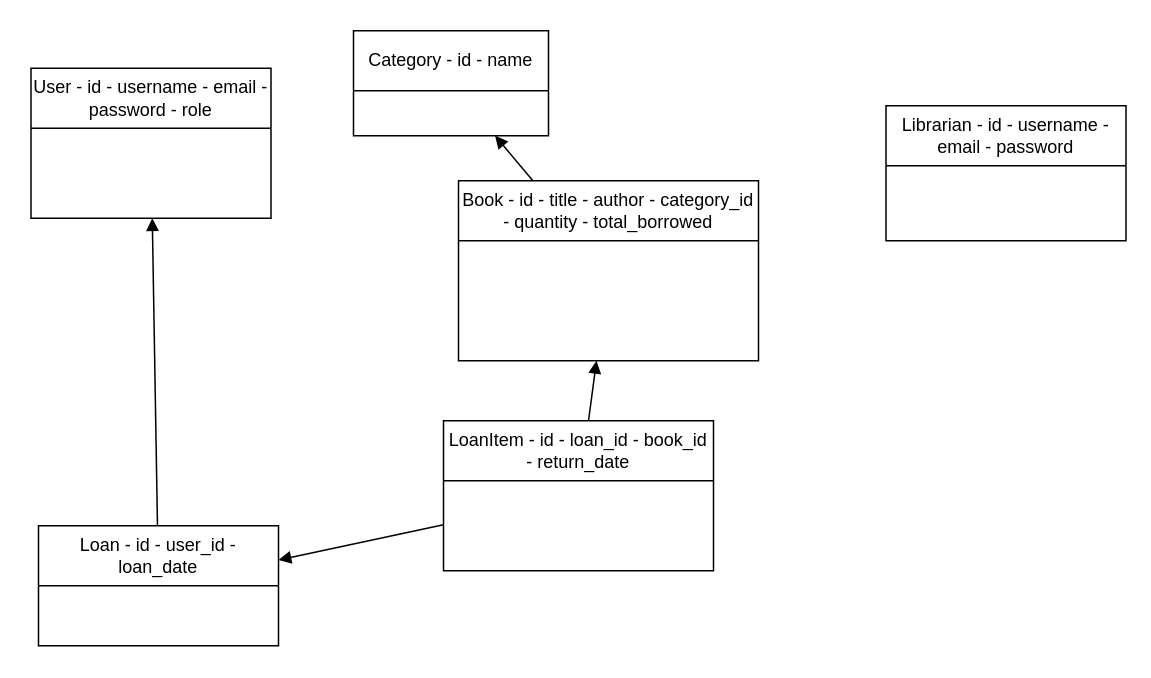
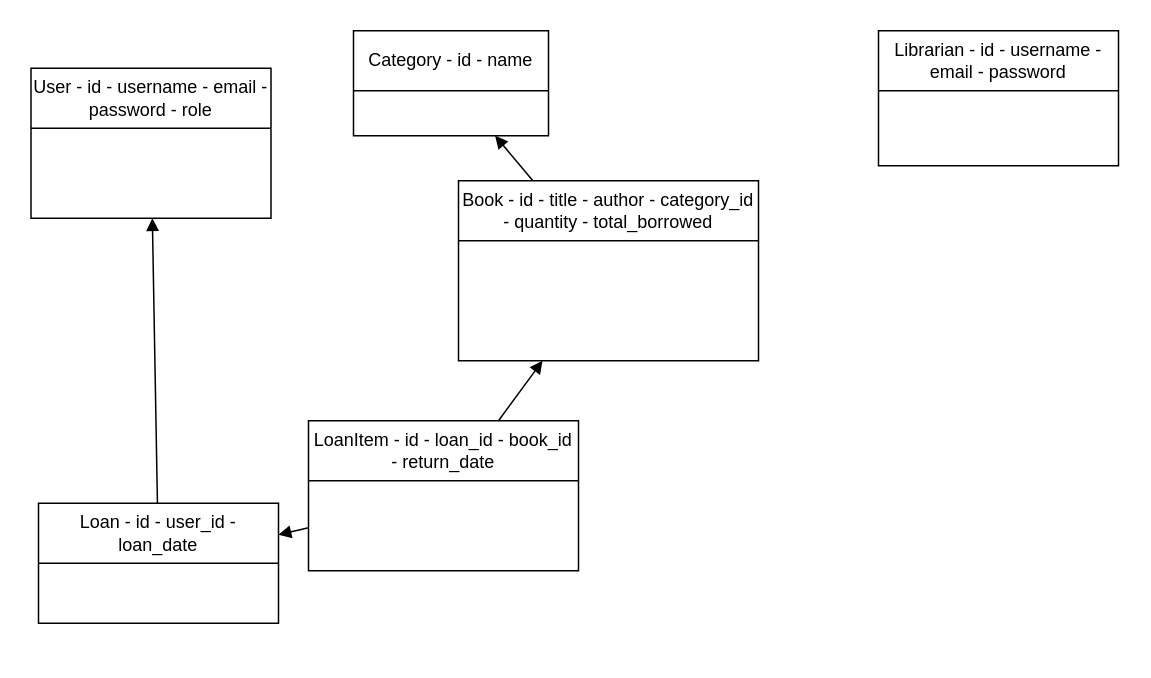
- <mxCell id="3" value="Librarian - id - username - email - password" style="shape=swimlane;whiteSpace=wrap;html=1;" parent="1" vertex="1"><mxGeometry x="590" y="70" width="160" height="90" as="geometry" /></mxCell>
+ <mxCell id="3" value="Librarian - id - username - email - password" style="shape=swimlane;whiteSpace=wrap;html=1;" parent="1" vertex="1"><mxGeometry x="585" y="20" width="160" height="90" as="geometry" /></mxCell>
- <mxCell id="7" value="LoanItem - id - loan_id - book_id - return_date" style="shape=swimlane;whiteSpace=wrap;html=1;" parent="1" vertex="1"><mxGeometry x="295" y="280" width="180" height="100" as="geometry" /></mxCell>
+ <mxCell id="7" value="LoanItem - id - loan_id - book_id - return_date" style="shape=swimlane;whiteSpace=wrap;html=1;" parent="1" vertex="1"><mxGeometry x="205" y="280" width="180" height="100" as="geometry" /></mxCell>
- <mxCell id="6" value="Loan - id - user_id - loan_date" style="shape=swimlane;whiteSpace=wrap;html=1;" parent="1" vertex="1"><mxGeometry x="25" y="350" width="160" height="80" as="geometry" /></mxCell>
+ <mxCell id="6" value="Loan - id - user_id - loan_date" style="shape=swimlane;whiteSpace=wrap;html=1;" parent="1" vertex="1"><mxGeometry x="25" y="335" width="160" height="80" as="geometry" /></mxCell>
